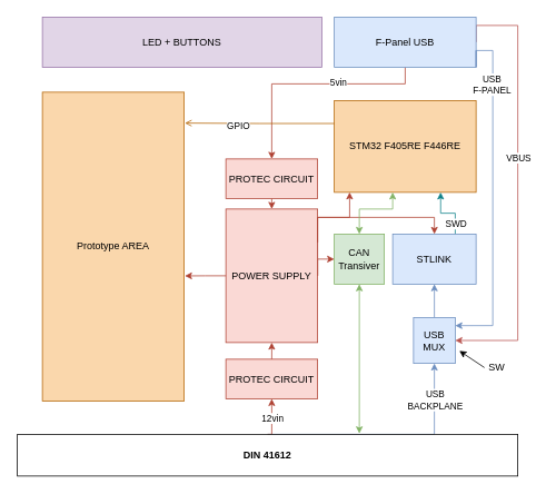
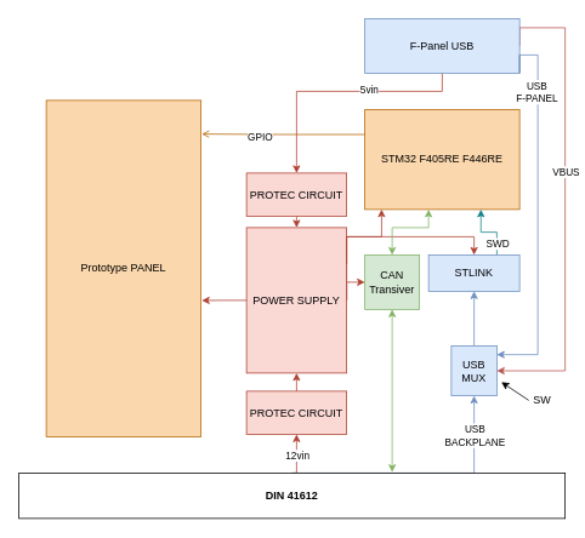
- <mxCell id="28" value="LED + BUTTONS" style="rounded=0;whiteSpace=wrap;html=1;fillColor=#e1d5e7;strokeColor=#9673a6;" vertex="1" parent="1"><mxGeometry x="50" y="20" width="335" height="60" as="geometry" /></mxCell>
- <mxCell id="34" value="Prototype AREA" style="rounded=0;whiteSpace=wrap;html=1;fillColor=#fad7ac;strokeColor=#b46504;" vertex="1" parent="1"><mxGeometry x="50" y="110" width="170" height="370" as="geometry" /></mxCell>
+ <mxCell id="34" value="Prototype PANEL" style="rounded=0;whiteSpace=wrap;html=1;fillColor=#fad7ac;strokeColor=#b46504;" vertex="1" parent="1"><mxGeometry x="50" y="110" width="170" height="370" as="geometry" /></mxCell>
- <mxCell id="13" value="STLINK" style="rounded=0;whiteSpace=wrap;html=1;fillColor=#dae8fc;strokeColor=#6c8ebf;" vertex="1" parent="1"><mxGeometry x="470" y="280" width="100" height="60" as="geometry" /></mxCell>
+ <mxCell id="13" value="STLINK" style="rounded=0;whiteSpace=wrap;html=1;fillColor=#dae8fc;strokeColor=#6c8ebf;" vertex="1" parent="1"><mxGeometry x="470" y="280" width="100" height="40" as="geometry" /></mxCell>
